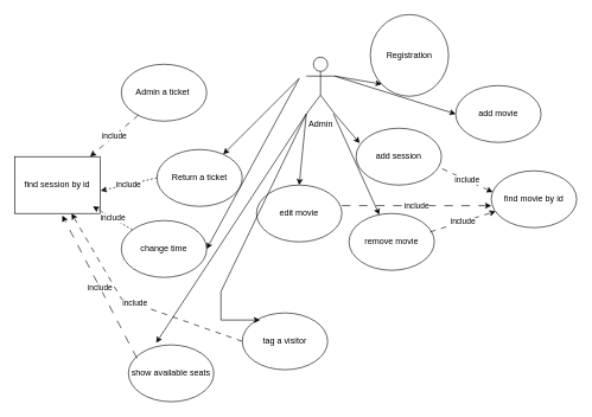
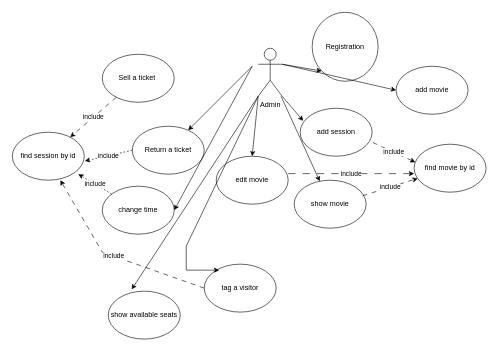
- <mxCell id="5" value="Admin a ticket&amp;nbsp;" style="ellipse;whiteSpace=wrap;html=1;" vertex="1" parent="1"><mxGeometry x="170" y="90" width="120" height="80" as="geometry" /></mxCell>
+ <mxCell id="5" value="Sell a ticket&amp;nbsp;" style="ellipse;whiteSpace=wrap;html=1;" vertex="1" parent="1"><mxGeometry x="170" y="90" width="120" height="80" as="geometry" /></mxCell>
- <mxCell id="4" value="add movie" style="ellipse;whiteSpace=wrap;html=1;" vertex="1" parent="1"><mxGeometry x="640" y="120" width="120" height="80" as="geometry" /></mxCell>
+ <mxCell id="4" value="add movie" style="ellipse;whiteSpace=wrap;html=1;" vertex="1" parent="1"><mxGeometry x="660" y="110" width="120" height="80" as="geometry" /></mxCell>
- <mxCell id="13" value="find session by id" style="whiteSpace=wrap;html=1;rounded=0;" vertex="1" parent="1"><mxGeometry x="20" y="220" width="120" height="80" as="geometry" /></mxCell>
+ <mxCell id="13" value="find session by id" style="ellipse;whiteSpace=wrap;html=1;" vertex="1" parent="1"><mxGeometry x="20" y="220" width="120" height="80" as="geometry" /></mxCell>
- <mxCell id="7" value="remove movie" style="ellipse;whiteSpace=wrap;html=1;" vertex="1" parent="1"><mxGeometry x="490" y="300" width="120" height="80" as="geometry" /></mxCell>
+ <mxCell id="7" value="show movie" style="ellipse;whiteSpace=wrap;html=1;" vertex="1" parent="1"><mxGeometry x="490" y="300" width="120" height="80" as="geometry" /></mxCell>
- <mxCell id="30" value="include" style="endArrow=classic;html=1;rounded=0;exitX=0.1;exitY=0.238;exitDx=0;exitDy=0;exitPerimeter=0;entryX=0.558;entryY=1.038;entryDx=0;entryDy=0;entryPerimeter=0;dashed=1;dashPattern=12 12;" edge="1" parent="1" source="11" target="13"><mxGeometry width="50" height="50" relative="1" as="geometry"><mxPoint x="340" y="290" as="sourcePoint" /><mxPoint x="390" y="240" as="targetPoint" /></mxGeometry></mxCell>
